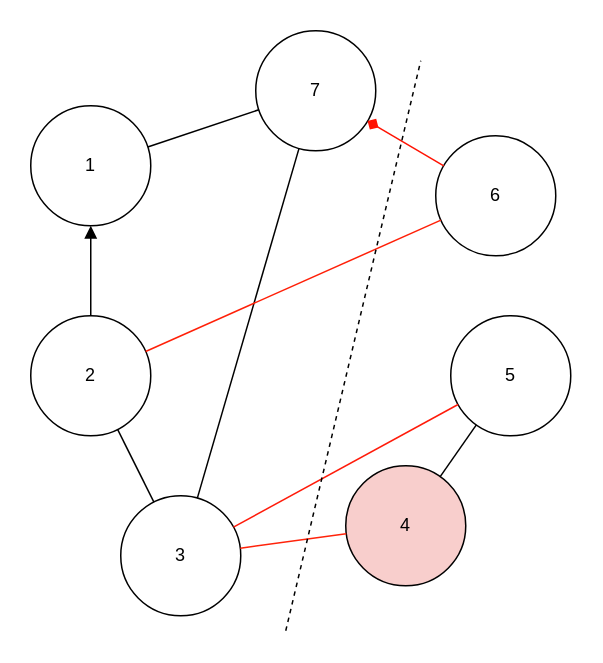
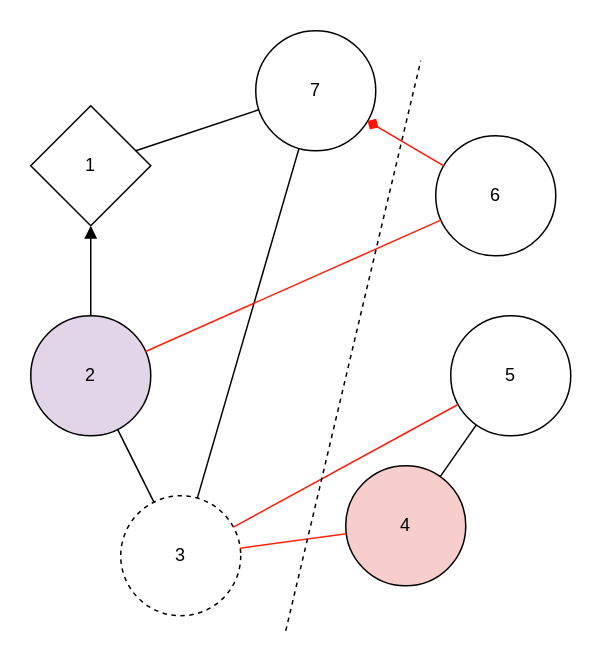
- <mxCell id="2" value="1" style="ellipse;whiteSpace=wrap;html=1;aspect=fixed;" vertex="1" parent="1"><mxGeometry x="20" y="70" width="80" height="80" as="geometry" /></mxCell>
+ <mxCell id="2" value="1" style="rhombus;whiteSpace=wrap;html=1;aspect=fixed;" vertex="1" parent="1"><mxGeometry x="20" y="70" width="80" height="80" as="geometry" /></mxCell>
- <mxCell id="3" value="2" style="ellipse;whiteSpace=wrap;html=1;aspect=fixed;" vertex="1" parent="1"><mxGeometry x="20" y="210" width="80" height="80" as="geometry" /></mxCell>
+ <mxCell id="3" value="2" style="ellipse;whiteSpace=wrap;html=1;aspect=fixed;fillColor=#e1d5e7;" vertex="1" parent="1"><mxGeometry x="20" y="210" width="80" height="80" as="geometry" /></mxCell>
- <mxCell id="4" value="3" style="ellipse;whiteSpace=wrap;html=1;aspect=fixed;" vertex="1" parent="1"><mxGeometry x="80" y="330" width="80" height="80" as="geometry" /></mxCell>
+ <mxCell id="4" value="3" style="ellipse;whiteSpace=wrap;html=1;aspect=fixed;dashed=1;" vertex="1" parent="1"><mxGeometry x="80" y="330" width="80" height="80" as="geometry" /></mxCell>
